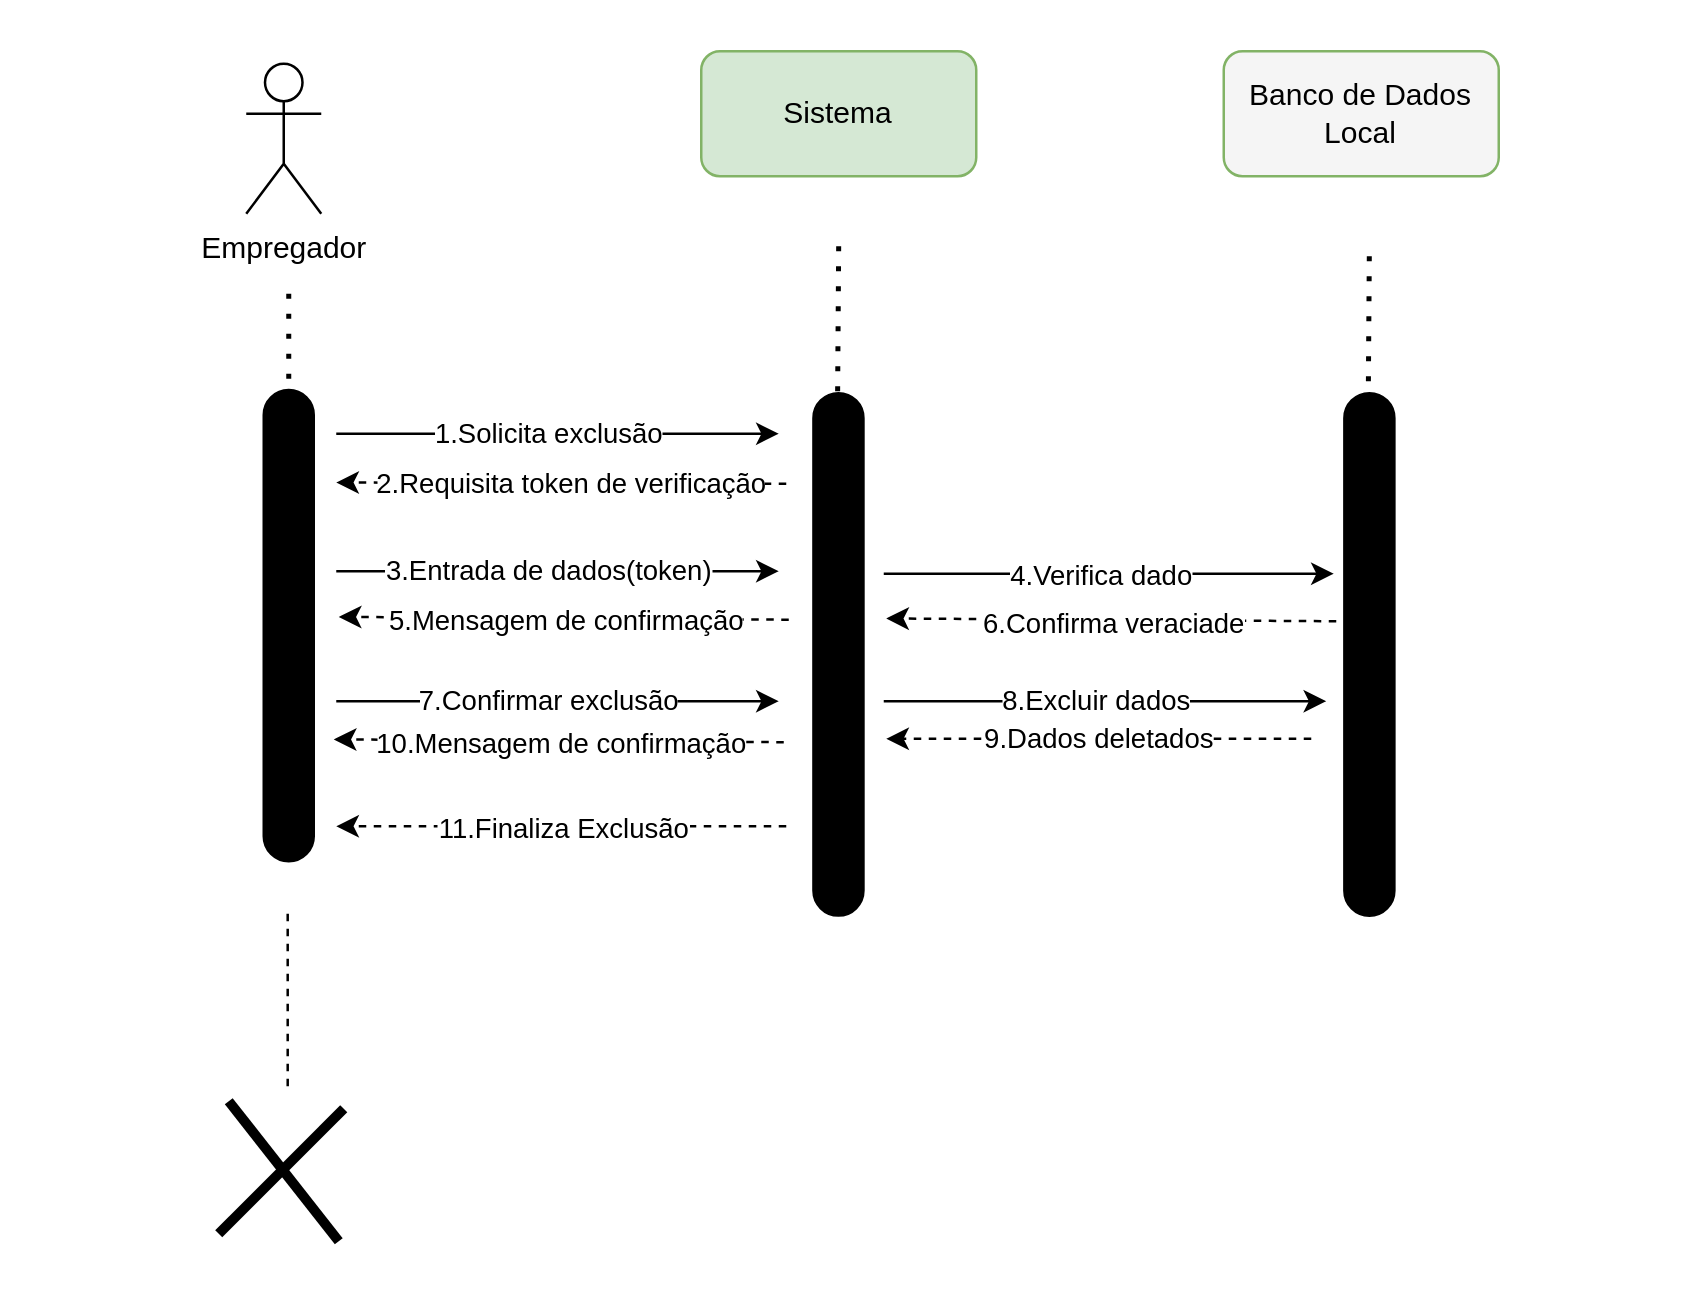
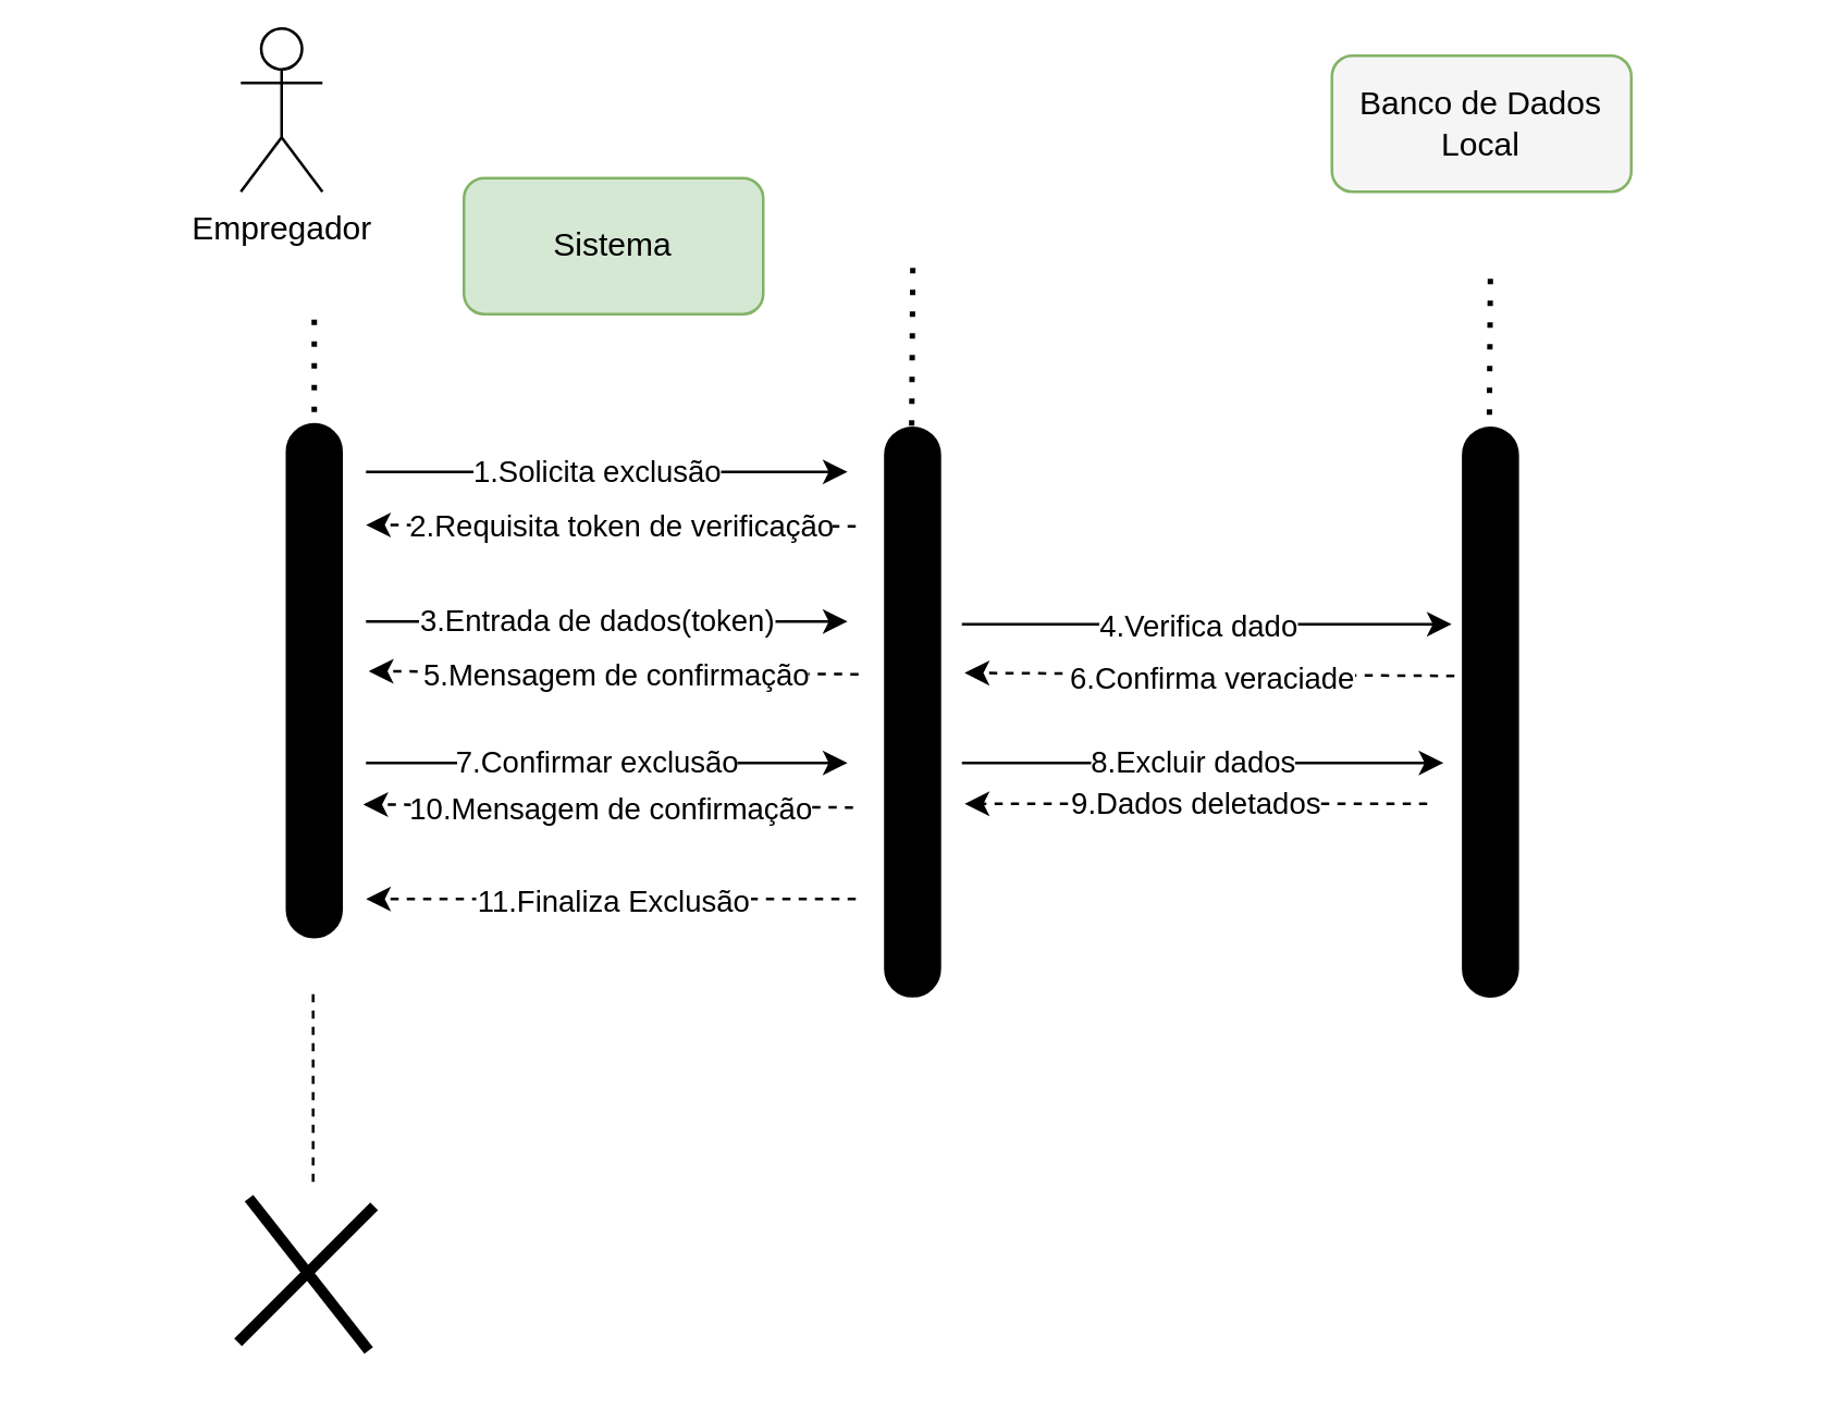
- <mxCell id="3" value="Sistema" style="rounded=1;whiteSpace=wrap;html=1;fillColor=#d5e8d4;strokeColor=#82b366;" vertex="1" parent="1"><mxGeometry x="280" y="20" width="110" height="50" as="geometry" /></mxCell>
+ <mxCell id="3" value="Sistema" style="rounded=1;whiteSpace=wrap;html=1;fillColor=#d5e8d4;strokeColor=#82b366;" vertex="1" parent="1"><mxGeometry x="170" y="65" width="110" height="50" as="geometry" /></mxCell>
- <mxCell id="2" value="Empregador" style="shape=umlActor;verticalLabelPosition=bottom;verticalAlign=top;html=1;outlineConnect=0;" vertex="1" parent="1"><mxGeometry x="98" y="25" width="30" height="60" as="geometry" /></mxCell>
+ <mxCell id="2" value="Empregador" style="shape=umlActor;verticalLabelPosition=bottom;verticalAlign=top;html=1;outlineConnect=0;" vertex="1" parent="1"><mxGeometry x="88" y="10" width="30" height="60" as="geometry" /></mxCell>
